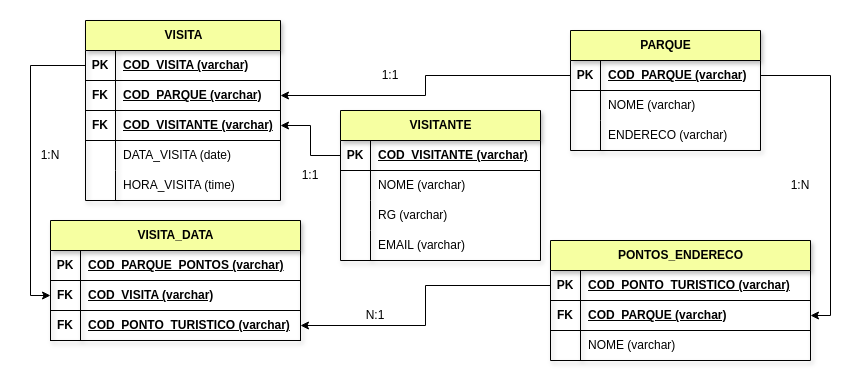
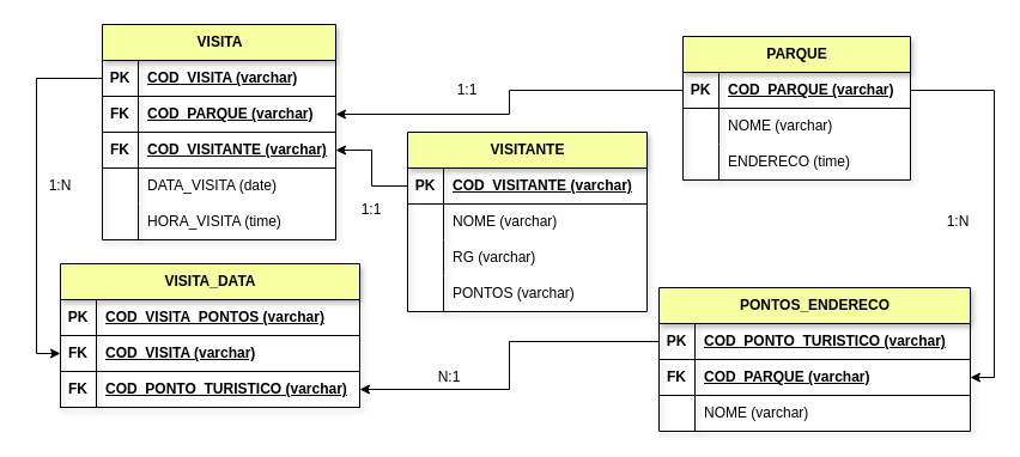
- <mxCell id="40" value="ENDERECO (varchar)" style="shape=partialRectangle;connectable=0;fillColor=none;top=0;left=0;bottom=0;right=0;align=left;spacingLeft=6;overflow=hidden;whiteSpace=wrap;html=1;" vertex="1" parent="38"><mxGeometry x="30" width="160" height="30" as="geometry"><mxRectangle width="160" height="30" as="alternateBounds" /></mxGeometry></mxCell>
+ <mxCell id="40" value="ENDERECO (time)" style="shape=partialRectangle;connectable=0;fillColor=none;top=0;left=0;bottom=0;right=0;align=left;spacingLeft=6;overflow=hidden;whiteSpace=wrap;html=1;" vertex="1" parent="38"><mxGeometry x="30" width="160" height="30" as="geometry"><mxRectangle width="160" height="30" as="alternateBounds" /></mxGeometry></mxCell>
- <mxCell id="30" value="EMAIL (varchar)" style="shape=partialRectangle;connectable=0;fillColor=none;top=0;left=0;bottom=0;right=0;align=left;spacingLeft=6;overflow=hidden;whiteSpace=wrap;html=1;" vertex="1" parent="28"><mxGeometry x="30" width="170" height="30" as="geometry"><mxRectangle width="170" height="30" as="alternateBounds" /></mxGeometry></mxCell>
+ <mxCell id="30" value="PONTOS (varchar)" style="shape=partialRectangle;connectable=0;fillColor=none;top=0;left=0;bottom=0;right=0;align=left;spacingLeft=6;overflow=hidden;whiteSpace=wrap;html=1;" vertex="1" parent="28"><mxGeometry x="30" width="170" height="30" as="geometry"><mxRectangle width="170" height="30" as="alternateBounds" /></mxGeometry></mxCell>
- <mxCell id="55" value="COD_PARQUE_PONTOS (varchar)" style="shape=partialRectangle;connectable=0;fillColor=none;top=0;left=0;bottom=0;right=0;align=left;spacingLeft=6;fontStyle=5;overflow=hidden;whiteSpace=wrap;html=1;" vertex="1" parent="53"><mxGeometry x="30" width="220.0" height="30" as="geometry"><mxRectangle width="220.0" height="30" as="alternateBounds" /></mxGeometry></mxCell>
+ <mxCell id="55" value="COD_VISITA_PONTOS (varchar)" style="shape=partialRectangle;connectable=0;fillColor=none;top=0;left=0;bottom=0;right=0;align=left;spacingLeft=6;fontStyle=5;overflow=hidden;whiteSpace=wrap;html=1;" vertex="1" parent="53"><mxGeometry x="30" width="220.0" height="30" as="geometry"><mxRectangle width="220.0" height="30" as="alternateBounds" /></mxGeometry></mxCell>
